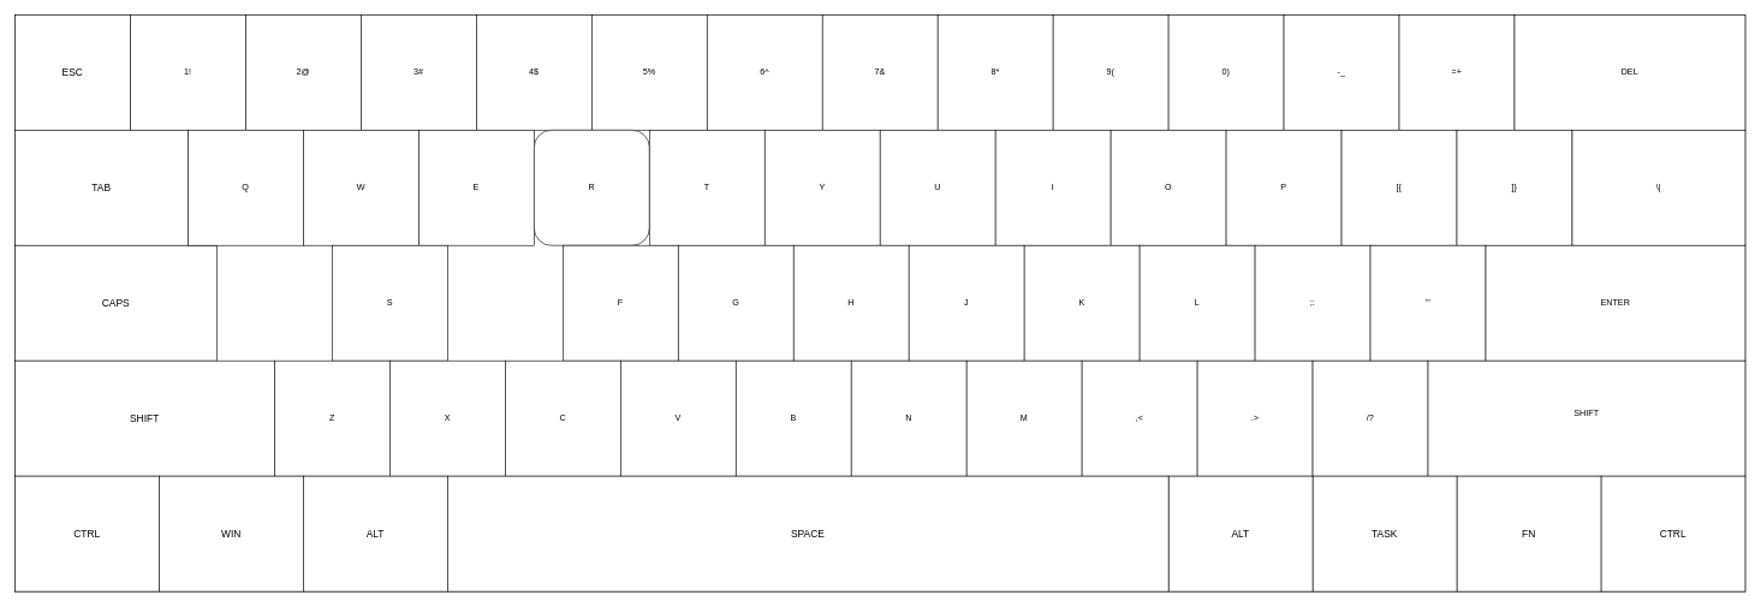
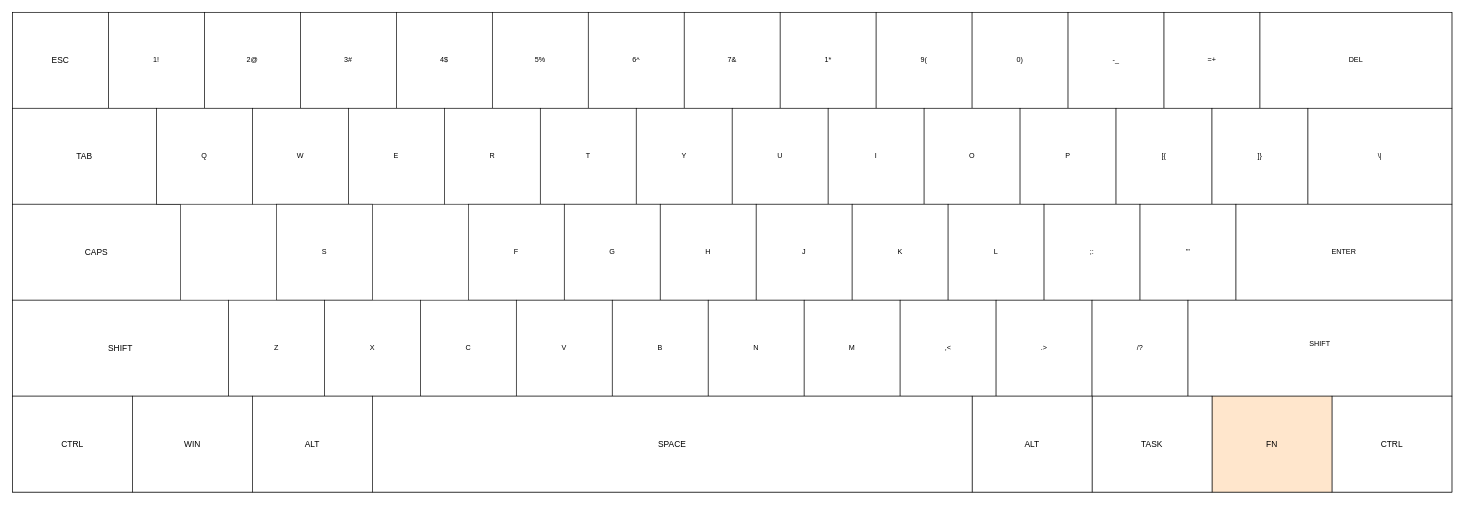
- <mxCell id="11" value="8*" style="rounded=0;whiteSpace=wrap;html=1;" vertex="1" parent="1"><mxGeometry x="1300" y="20" width="160" height="160" as="geometry" /></mxCell>
+ <mxCell id="11" value="1*" style="rounded=0;whiteSpace=wrap;html=1;" vertex="1" parent="1"><mxGeometry x="1300" y="20" width="160" height="160" as="geometry" /></mxCell>
- <mxCell id="25" value="R" style="whiteSpace=wrap;html=1;rounded=1;" vertex="1" parent="1"><mxGeometry x="740" y="180" width="160" height="160" as="geometry" /></mxCell>
+ <mxCell id="25" value="R" style="rounded=0;whiteSpace=wrap;html=1;" vertex="1" parent="1"><mxGeometry x="740" y="180" width="160" height="160" as="geometry" /></mxCell>
- <mxCell id="59" value="FN" style="rounded=0;whiteSpace=wrap;html=1;fontSize=14;" vertex="1" parent="1"><mxGeometry x="2020" y="660" width="200" height="160" as="geometry" /></mxCell>
+ <mxCell id="59" value="FN" style="rounded=0;whiteSpace=wrap;html=1;fontSize=14;fillColor=#ffe6cc;" vertex="1" parent="1"><mxGeometry x="2020" y="660" width="200" height="160" as="geometry" /></mxCell>
